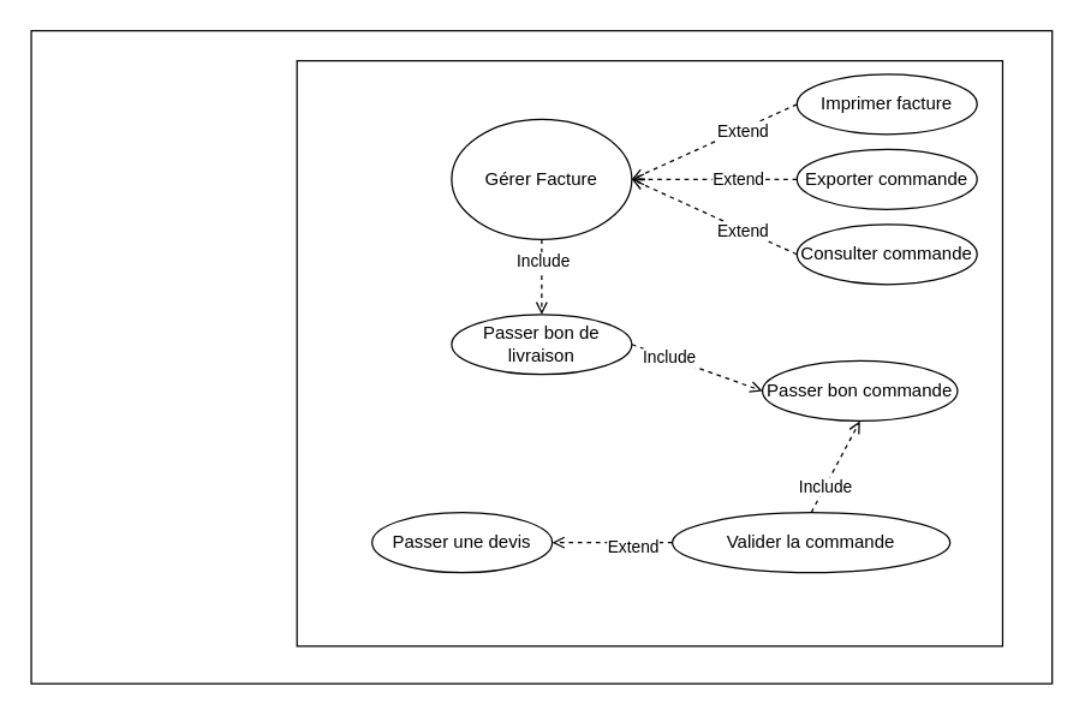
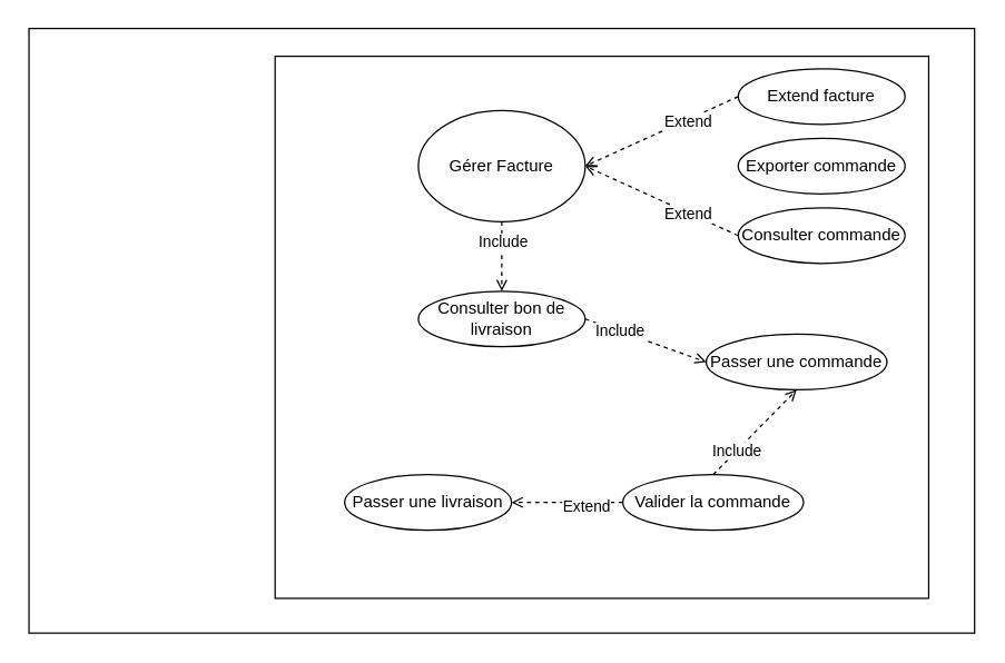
- <mxCell id="7" value="Imprimer facture" style="ellipse;whiteSpace=wrap;html=1;" vertex="1" parent="1"><mxGeometry x="530" y="49" width="120" height="40" as="geometry" /></mxCell>
+ <mxCell id="7" value="Extend facture" style="ellipse;whiteSpace=wrap;html=1;" vertex="1" parent="1"><mxGeometry x="530" y="49" width="120" height="40" as="geometry" /></mxCell>
- <mxCell id="8" style="rounded=0;orthogonalLoop=1;jettySize=auto;html=1;exitX=0;exitY=0.5;exitDx=0;exitDy=0;entryX=1;entryY=0.5;entryDx=0;entryDy=0;dashed=1;endArrow=open;endFill=0;" edge="1" parent="1" source="10" target="4"><mxGeometry relative="1" as="geometry"><mxPoint x="460" y="99" as="targetPoint" /></mxGeometry></mxCell>
- <mxCell id="9" value="Extend" style="edgeLabel;html=1;align=center;verticalAlign=middle;resizable=0;points=[];" vertex="1" connectable="0" parent="8"><mxGeometry x="-0.273" y="-1" relative="1" as="geometry"><mxPoint as="offset" /></mxGeometry></mxCell>
- <mxCell id="16" value="Passer bon de livraison" style="ellipse;whiteSpace=wrap;html=1;" vertex="1" parent="1"><mxGeometry x="300" y="209" width="120" height="40" as="geometry" /></mxCell>
+ <mxCell id="16" value="Consulter bon de livraison" style="ellipse;whiteSpace=wrap;html=1;" vertex="1" parent="1"><mxGeometry x="300" y="209" width="120" height="40" as="geometry" /></mxCell>
- <mxCell id="19" value="Passer bon commande" style="ellipse;whiteSpace=wrap;html=1;" vertex="1" parent="1"><mxGeometry x="507" y="240" width="130" height="40" as="geometry" /></mxCell>
+ <mxCell id="19" value="Passer une commande" style="ellipse;whiteSpace=wrap;html=1;" vertex="1" parent="1"><mxGeometry x="507" y="240" width="130" height="40" as="geometry" /></mxCell>
- <mxCell id="25" value="Passer une devis" style="ellipse;whiteSpace=wrap;html=1;" vertex="1" parent="1"><mxGeometry x="247" y="341" width="120" height="40" as="geometry" /></mxCell>
+ <mxCell id="25" value="Passer une livraison" style="ellipse;whiteSpace=wrap;html=1;" vertex="1" parent="1"><mxGeometry x="247" y="341" width="120" height="40" as="geometry" /></mxCell>
- <mxCell id="24" value="Valider la commande" style="ellipse;whiteSpace=wrap;html=1;" vertex="1" parent="1"><mxGeometry x="447" y="341" width="185" height="40" as="geometry" /></mxCell>
+ <mxCell id="24" value="Valider la commande" style="ellipse;whiteSpace=wrap;html=1;" vertex="1" parent="1"><mxGeometry x="447" y="341" width="130" height="40" as="geometry" /></mxCell>
